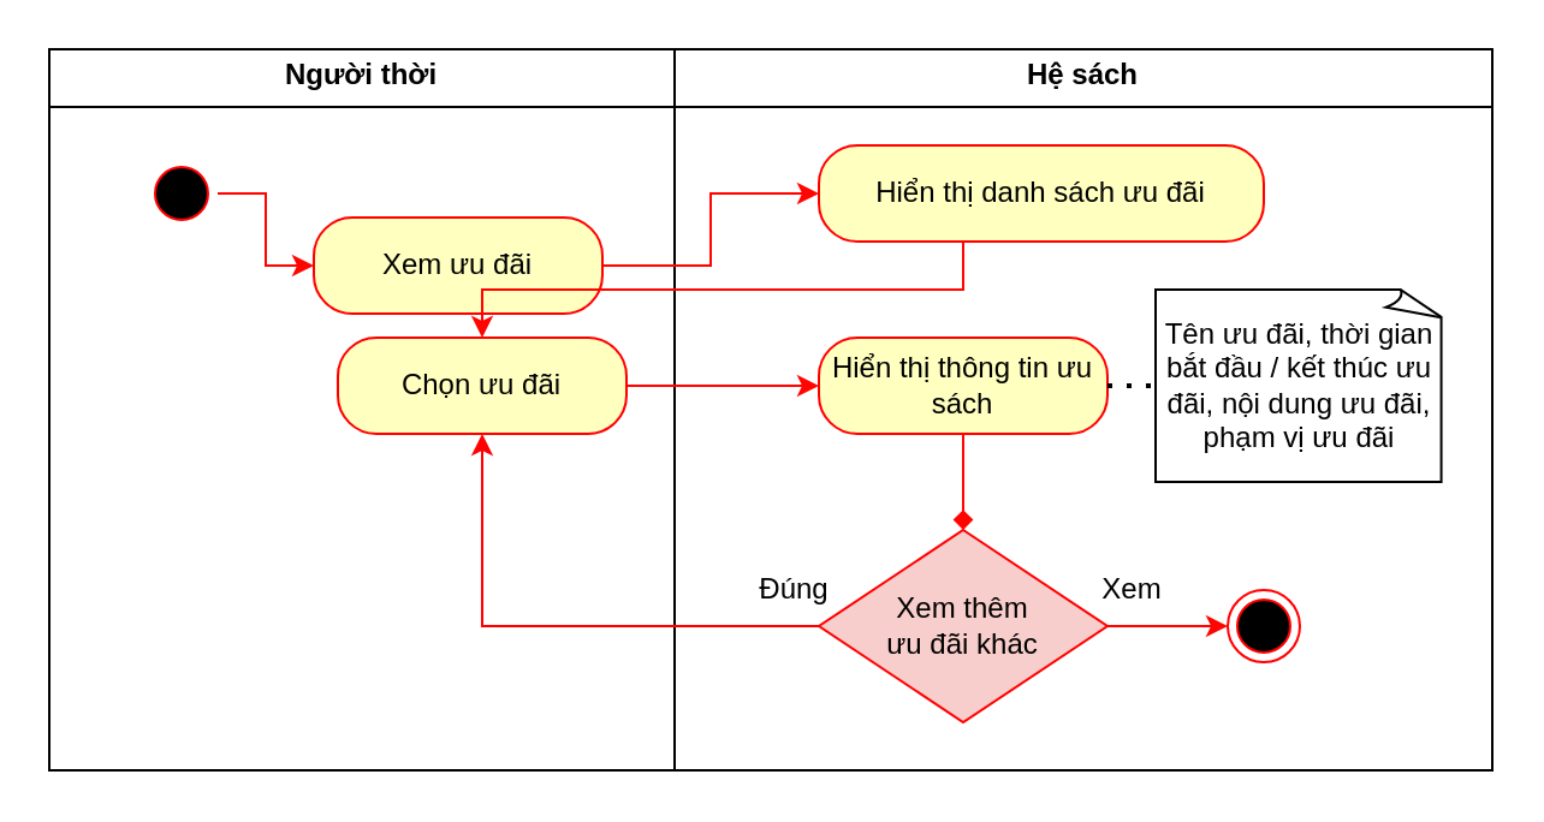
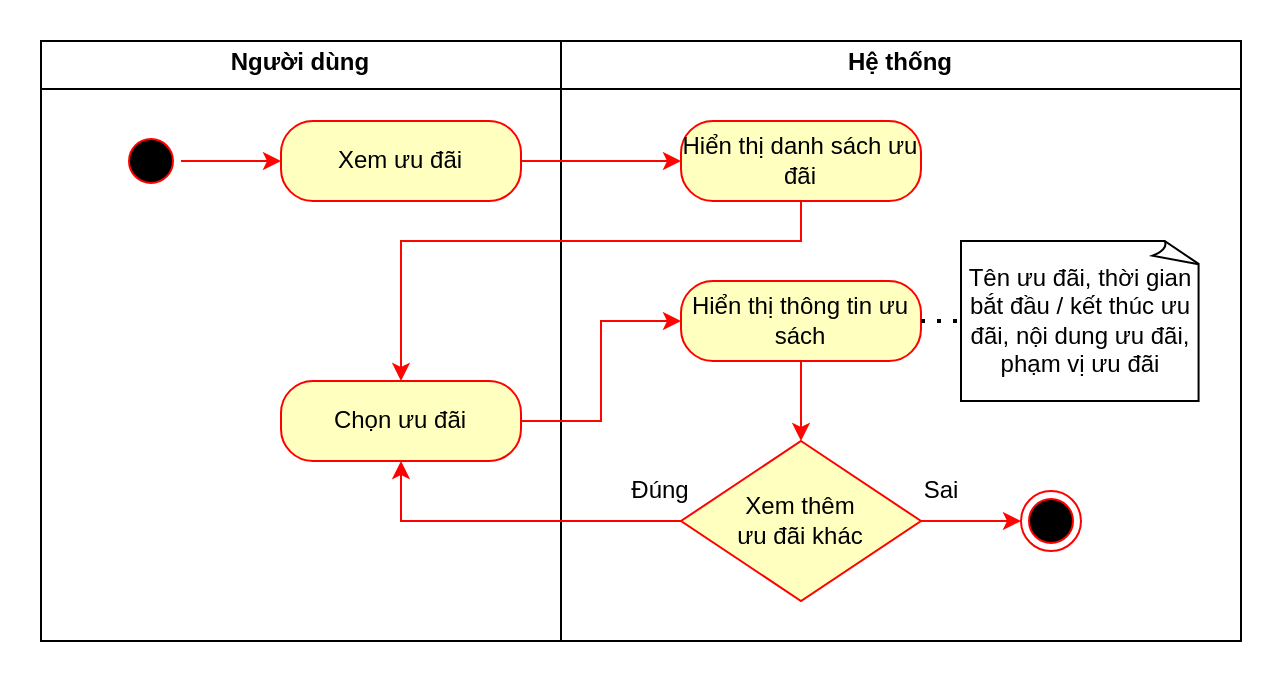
- <mxCell id="3" value="&lt;p style=&quot;margin:0px;margin-top:4px;text-align:center;&quot;&gt;&lt;b&gt;Người thời&lt;/b&gt;&lt;/p&gt;&lt;hr size=&quot;1&quot; style=&quot;border-style:solid;&quot;&gt;&lt;div style=&quot;height:2px;&quot;&gt;&lt;/div&gt;" style="verticalAlign=top;align=left;overflow=fill;html=1;whiteSpace=wrap;" parent="1" vertex="1"><mxGeometry width="260" height="300" as="geometry" x="20" y="20" /></mxCell>
+ <mxCell id="3" value="&lt;p style=&quot;margin:0px;margin-top:4px;text-align:center;&quot;&gt;&lt;b&gt;Người dùng&lt;/b&gt;&lt;/p&gt;&lt;hr size=&quot;1&quot; style=&quot;border-style:solid;&quot;&gt;&lt;div style=&quot;height:2px;&quot;&gt;&lt;/div&gt;" style="verticalAlign=top;align=left;overflow=fill;html=1;whiteSpace=wrap;" parent="1" vertex="1"><mxGeometry width="260" height="300" as="geometry" x="20" y="20" /></mxCell>
- <mxCell id="2" value="&lt;p style=&quot;margin:0px;margin-top:4px;text-align:center;&quot;&gt;&lt;b&gt;Hệ sách&lt;/b&gt;&lt;/p&gt;&lt;hr size=&quot;1&quot; style=&quot;border-style:solid;&quot;&gt;&lt;div style=&quot;height:2px;&quot;&gt;&lt;/div&gt;" style="verticalAlign=top;align=left;overflow=fill;html=1;whiteSpace=wrap;" parent="1" vertex="1"><mxGeometry x="280" width="340" height="300" as="geometry" y="20" /></mxCell>
+ <mxCell id="2" value="&lt;p style=&quot;margin:0px;margin-top:4px;text-align:center;&quot;&gt;&lt;b&gt;Hệ thống&lt;/b&gt;&lt;/p&gt;&lt;hr size=&quot;1&quot; style=&quot;border-style:solid;&quot;&gt;&lt;div style=&quot;height:2px;&quot;&gt;&lt;/div&gt;" style="verticalAlign=top;align=left;overflow=fill;html=1;whiteSpace=wrap;" parent="1" vertex="1"><mxGeometry x="280" width="340" height="300" as="geometry" y="20" /></mxCell>
- <mxCell id="9" value="Hiển thị danh sách ưu đãi" style="rounded=1;whiteSpace=wrap;html=1;arcSize=40;fontColor=#000000;fillColor=#ffffc0;strokeColor=#ff0000;" parent="1" vertex="1"><mxGeometry x="340" y="60" width="185" height="40" as="geometry" /></mxCell>
+ <mxCell id="9" value="Hiển thị danh sách ưu đãi" style="rounded=1;whiteSpace=wrap;html=1;arcSize=40;fontColor=#000000;fillColor=#ffffc0;strokeColor=#ff0000;" parent="1" vertex="1"><mxGeometry x="340" y="60" width="120" height="40" as="geometry" /></mxCell>
- <mxCell id="7" value="Xem ưu đãi" style="rounded=1;whiteSpace=wrap;html=1;arcSize=40;fontColor=#000000;fillColor=#ffffc0;strokeColor=#ff0000;" parent="1" vertex="1"><mxGeometry x="130" y="90" width="120" height="40" as="geometry" /></mxCell>
+ <mxCell id="7" value="Xem ưu đãi" style="rounded=1;whiteSpace=wrap;html=1;arcSize=40;fontColor=#000000;fillColor=#ffffc0;strokeColor=#ff0000;" parent="1" vertex="1"><mxGeometry x="140" y="60" width="120" height="40" as="geometry" /></mxCell>
- <mxCell id="11" value="Chọn ưu đãi" style="rounded=1;whiteSpace=wrap;html=1;arcSize=40;fontColor=#000000;fillColor=#ffffc0;strokeColor=#ff0000;" parent="1" vertex="1"><mxGeometry x="140" y="140" width="120" height="40" as="geometry" /></mxCell>
+ <mxCell id="11" value="Chọn ưu đãi" style="rounded=1;whiteSpace=wrap;html=1;arcSize=40;fontColor=#000000;fillColor=#ffffc0;strokeColor=#ff0000;" parent="1" vertex="1"><mxGeometry x="140" y="190" width="120" height="40" as="geometry" /></mxCell>
- <mxCell id="13" style="edgeStyle=orthogonalEdgeStyle;rounded=0;orthogonalLoop=1;jettySize=auto;html=1;entryX=0.5;entryY=0;entryDx=0;entryDy=0;strokeColor=#FF0500;endArrow=diamond;" parent="1" source="14" target="18" edge="1"><mxGeometry relative="1" as="geometry" /></mxCell>
+ <mxCell id="13" style="edgeStyle=orthogonalEdgeStyle;rounded=0;orthogonalLoop=1;jettySize=auto;html=1;entryX=0.5;entryY=0;entryDx=0;entryDy=0;strokeColor=#FF0500;" parent="1" source="14" target="18" edge="1"><mxGeometry relative="1" as="geometry" /></mxCell>
- <mxCell id="21" value="Xem" style="text;html=1;align=center;verticalAlign=middle;resizable=0;points=[];autosize=1;strokeColor=none;fillColor=none;" parent="1" vertex="1"><mxGeometry x="450" y="230" width="40" height="30" as="geometry" /></mxCell>
+ <mxCell id="21" value="Sai" style="text;html=1;align=center;verticalAlign=middle;resizable=0;points=[];autosize=1;strokeColor=none;fillColor=none;" parent="1" vertex="1"><mxGeometry x="450" y="230" width="40" height="30" as="geometry" /></mxCell>
- <mxCell id="18" value="Xem thêm&lt;br&gt;ưu đãi khác" style="rhombus;whiteSpace=wrap;html=1;fontColor=#000000;fillColor=#f8cecc;strokeColor=#FF0000;" parent="1" vertex="1"><mxGeometry x="340" y="220" width="120" height="80" as="geometry" /></mxCell>
+ <mxCell id="18" value="Xem thêm&lt;br&gt;ưu đãi khác" style="rhombus;whiteSpace=wrap;html=1;fontColor=#000000;fillColor=#ffffc0;strokeColor=#FF0000;" parent="1" vertex="1"><mxGeometry x="340" y="220" width="120" height="80" as="geometry" /></mxCell>
